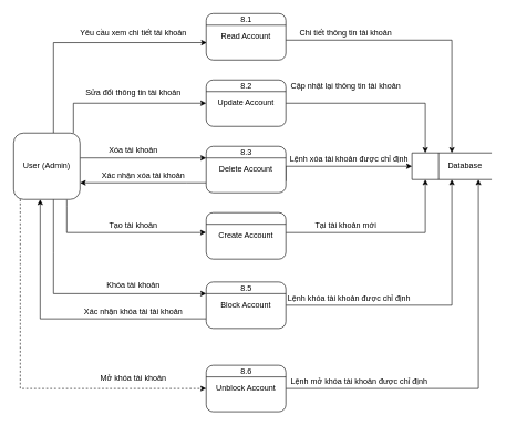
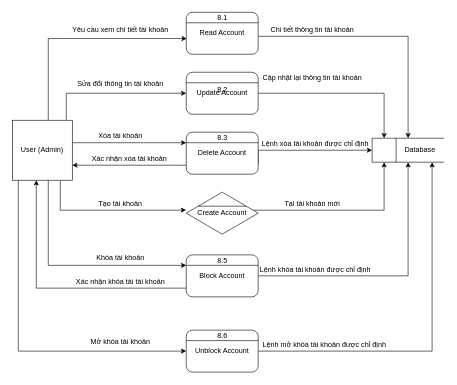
- <mxCell id="49" value="8.2" style="text;html=1;align=center;verticalAlign=middle;resizable=0;points=[];autosize=1;" vertex="1" parent="1"><mxGeometry x="355" y="120" width="30" height="20" as="geometry" /></mxCell>
+ <mxCell id="49" value="8.2" style="text;html=1;align=center;verticalAlign=middle;resizable=0;points=[];autosize=1;" vertex="1" parent="1"><mxGeometry x="355" y="140" width="30" height="20" as="geometry" /></mxCell>
- <mxCell id="33" value="User (Admin)" style="whiteSpace=wrap;html=1;aspect=fixed;rounded=1;" vertex="1" parent="1"><mxGeometry x="20" y="200" width="100" height="100" as="geometry" /></mxCell>
+ <mxCell id="33" value="User (Admin)" style="whiteSpace=wrap;html=1;aspect=fixed;" vertex="1" parent="1"><mxGeometry x="20" y="200" width="100" height="100" as="geometry" /></mxCell>
- <mxCell id="18" value="Create Account" style="rounded=1;whiteSpace=wrap;html=1;" vertex="1" parent="1"><mxGeometry x="310" y="320" width="120" height="70" as="geometry" /></mxCell>
+ <mxCell id="18" value="Create Account" style="rhombus;whiteSpace=wrap;html=1;" vertex="1" parent="1"><mxGeometry x="310" y="320" width="120" height="70" as="geometry" /></mxCell>
- <mxCell id="32" style="edgeStyle=orthogonalEdgeStyle;rounded=0;orthogonalLoop=1;jettySize=auto;html=1;dashed=1;" edge="1" parent="1" source="33" target="25"><mxGeometry relative="1" as="geometry"><mxPoint x="-20" y="610" as="targetPoint" /><Array as="points"><mxPoint x="30" y="585" /></Array></mxGeometry></mxCell>
+ <mxCell id="32" style="edgeStyle=orthogonalEdgeStyle;rounded=0;orthogonalLoop=1;jettySize=auto;html=1;" edge="1" parent="1" source="33" target="25"><mxGeometry relative="1" as="geometry"><mxPoint x="-20" y="610" as="targetPoint" /><Array as="points"><mxPoint x="30" y="585" /></Array></mxGeometry></mxCell>
